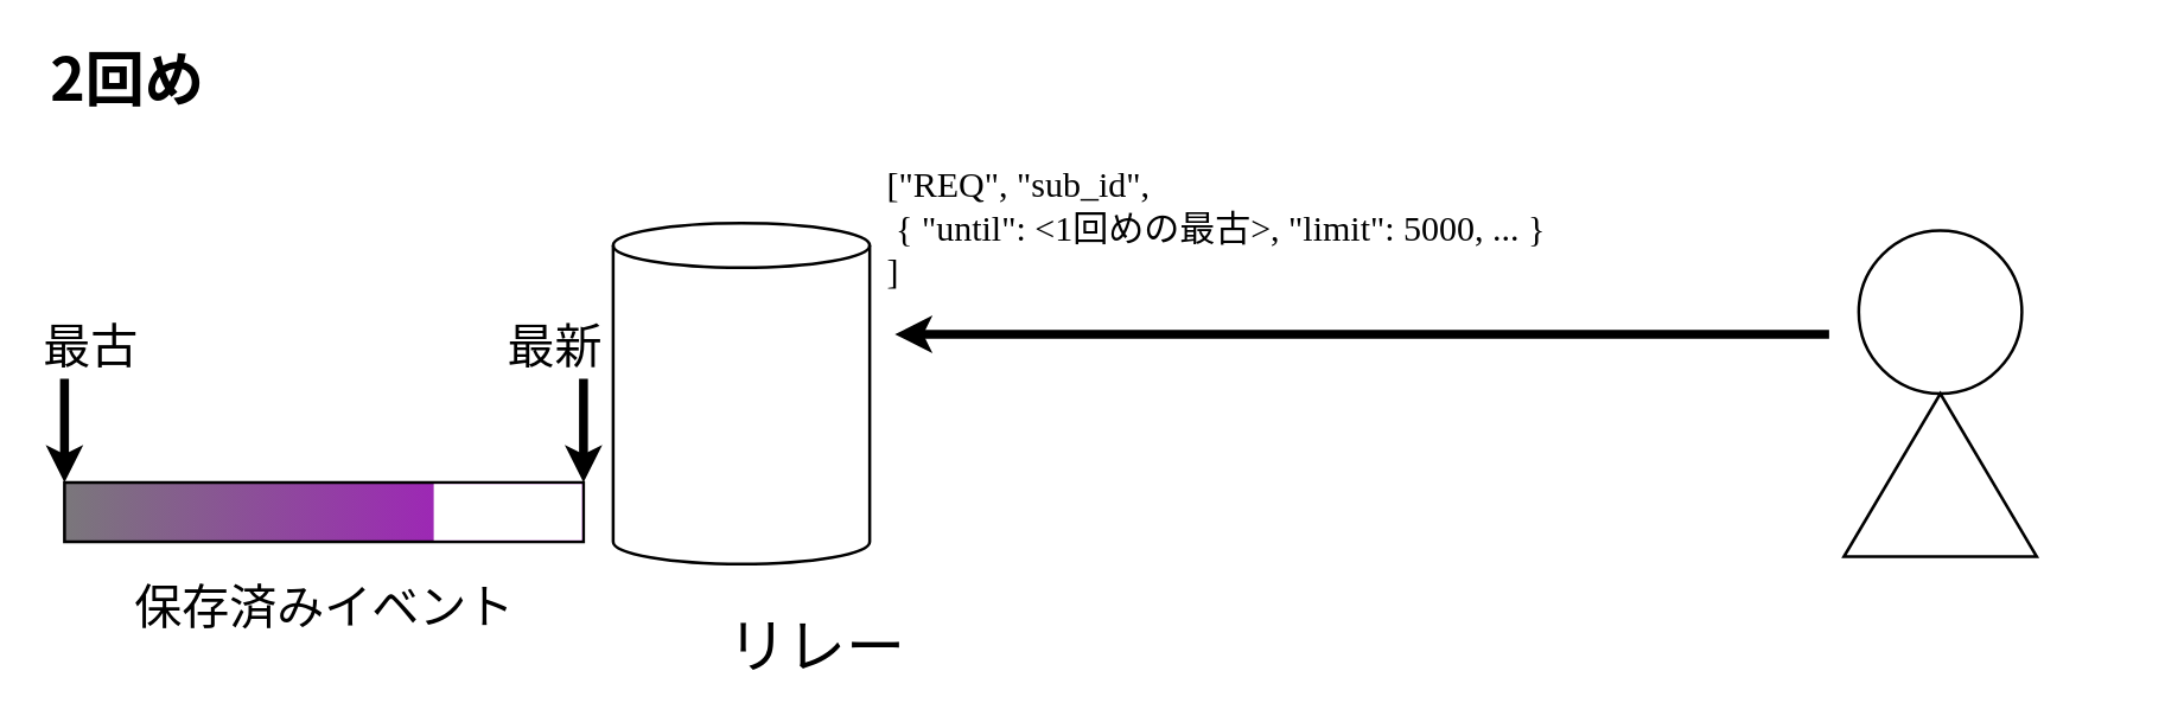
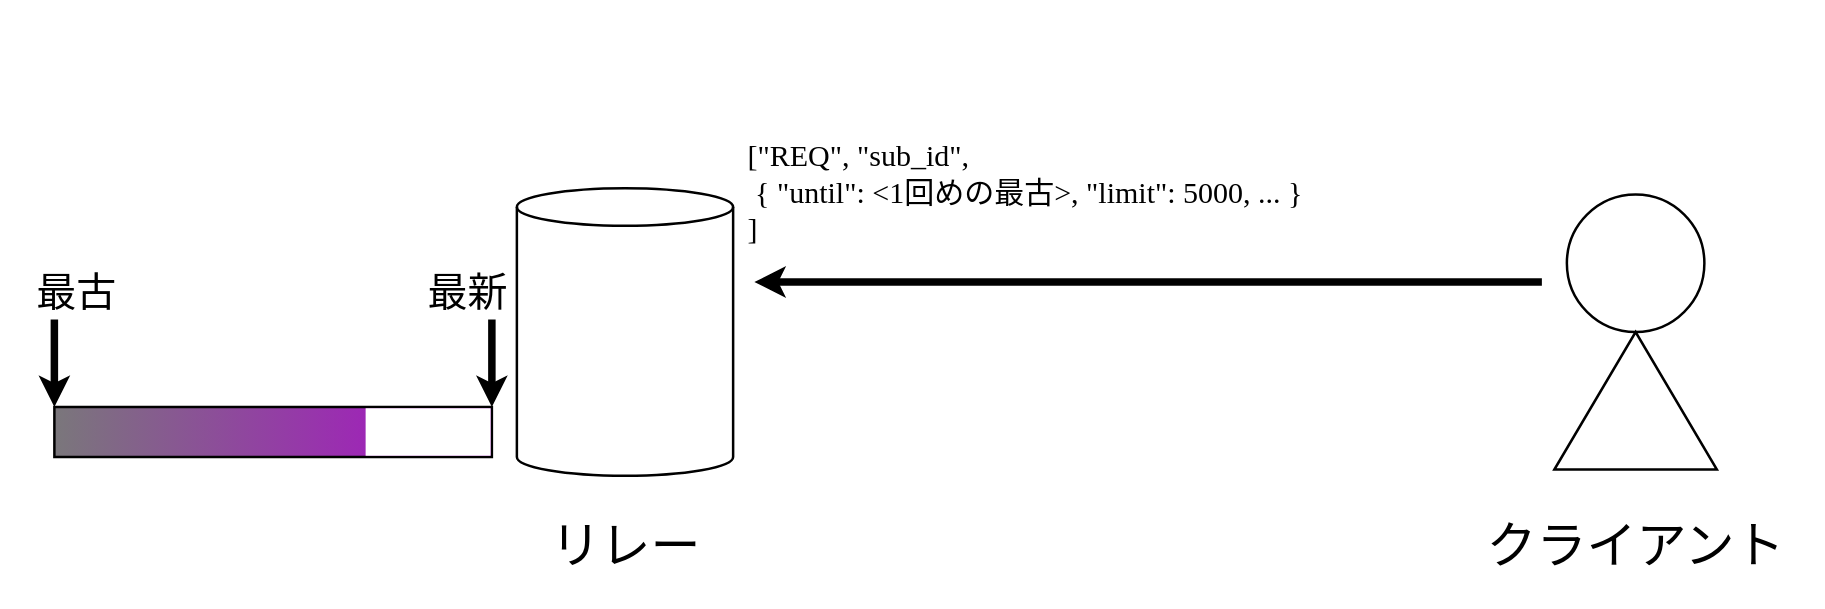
- <mxCell id="17" value="2回め" style="text;html=1;align=center;verticalAlign=middle;resizable=0;points=[];autosize=1;strokeColor=none;fillColor=none;fontFamily=Noto Sans CJK JP;fontSize=40;fontStyle=1" parent="1" vertex="1"><mxGeometry x="20" y="20" width="130" height="60" as="geometry" /></mxCell>
- <mxCell id="8" value="保存済みイベント" style="text;html=1;align=center;verticalAlign=middle;resizable=0;points=[];autosize=1;strokeColor=none;fillColor=none;fontSize=32;strokeWidth=2;" parent="1" vertex="1"><mxGeometry x="78" y="385" width="280" height="50" as="geometry" /></mxCell>
- <mxCell id="6" value="リレー" style="text;html=1;align=center;verticalAlign=middle;resizable=0;points=[];autosize=1;strokeColor=none;fillColor=none;fontSize=40;strokeWidth=2;" parent="1" vertex="1"><mxGeometry x="479.5" y="405" width="140" height="60" as="geometry" /></mxCell>
+ <mxCell id="6" value="リレー" style="text;html=1;align=center;verticalAlign=middle;resizable=0;points=[];autosize=1;strokeColor=none;fillColor=none;fontSize=40;strokeWidth=2;" parent="1" vertex="1"><mxGeometry x="429.5" y="405" width="140" height="60" as="geometry" /></mxCell>
+ <mxCell id="5" value="クライアント" style="text;html=1;align=center;verticalAlign=middle;resizable=0;points=[];autosize=1;strokeColor=none;fillColor=none;fontSize=40;strokeWidth=2;" parent="1" vertex="1"><mxGeometry x="1178" y="405" width="260" height="60" as="geometry" /></mxCell>
